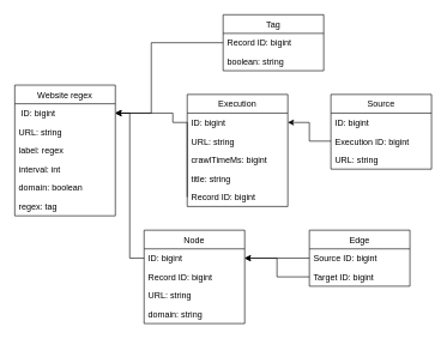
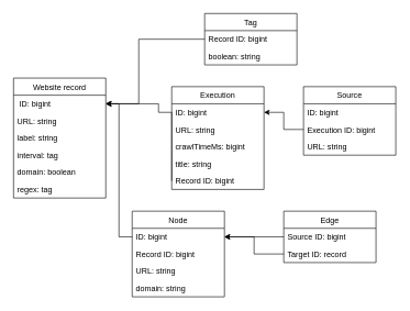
- <mxCell id="2" value="Website regex" style="swimlane;fontStyle=0;childLayout=stackLayout;horizontal=1;startSize=26;fillColor=none;horizontalStack=0;resizeParent=1;resizeParentMax=0;resizeLast=0;collapsible=1;marginBottom=0;" vertex="1" parent="1"><mxGeometry x="20" y="118" width="140" height="182" as="geometry" /></mxCell>
+ <mxCell id="2" value="Website record" style="swimlane;fontStyle=0;childLayout=stackLayout;horizontal=1;startSize=26;fillColor=none;horizontalStack=0;resizeParent=1;resizeParentMax=0;resizeLast=0;collapsible=1;marginBottom=0;" vertex="1" parent="1"><mxGeometry x="20" y="118" width="140" height="182" as="geometry" /></mxCell>
- <mxCell id="5" value="label: regex" style="text;strokeColor=none;fillColor=none;align=left;verticalAlign=top;spacingLeft=4;spacingRight=4;overflow=hidden;rotatable=0;points=[[0,0.5],[1,0.5]];portConstraint=eastwest;" vertex="1" parent="2"><mxGeometry y="78" width="140" height="26" as="geometry" /></mxCell>
+ <mxCell id="5" value="label: string" style="text;strokeColor=none;fillColor=none;align=left;verticalAlign=top;spacingLeft=4;spacingRight=4;overflow=hidden;rotatable=0;points=[[0,0.5],[1,0.5]];portConstraint=eastwest;" vertex="1" parent="2"><mxGeometry y="78" width="140" height="26" as="geometry" /></mxCell>
- <mxCell id="6" value="interval: int" style="text;strokeColor=none;fillColor=none;align=left;verticalAlign=top;spacingLeft=4;spacingRight=4;overflow=hidden;rotatable=0;points=[[0,0.5],[1,0.5]];portConstraint=eastwest;" vertex="1" parent="2"><mxGeometry y="104" width="140" height="26" as="geometry" /></mxCell>
+ <mxCell id="6" value="interval: tag" style="text;strokeColor=none;fillColor=none;align=left;verticalAlign=top;spacingLeft=4;spacingRight=4;overflow=hidden;rotatable=0;points=[[0,0.5],[1,0.5]];portConstraint=eastwest;" vertex="1" parent="2"><mxGeometry y="104" width="140" height="26" as="geometry" /></mxCell>
- <mxCell id="32" value="Target ID: bigint" style="text;strokeColor=none;fillColor=none;align=left;verticalAlign=top;spacingLeft=4;spacingRight=4;overflow=hidden;rotatable=0;points=[[0,0.5],[1,0.5]];portConstraint=eastwest;" vertex="1" parent="30"><mxGeometry y="52" width="140" height="26" as="geometry" /></mxCell>
+ <mxCell id="32" value="Target ID: record" style="text;strokeColor=none;fillColor=none;align=left;verticalAlign=top;spacingLeft=4;spacingRight=4;overflow=hidden;rotatable=0;points=[[0,0.5],[1,0.5]];portConstraint=eastwest;" vertex="1" parent="30"><mxGeometry y="52" width="140" height="26" as="geometry" /></mxCell>
